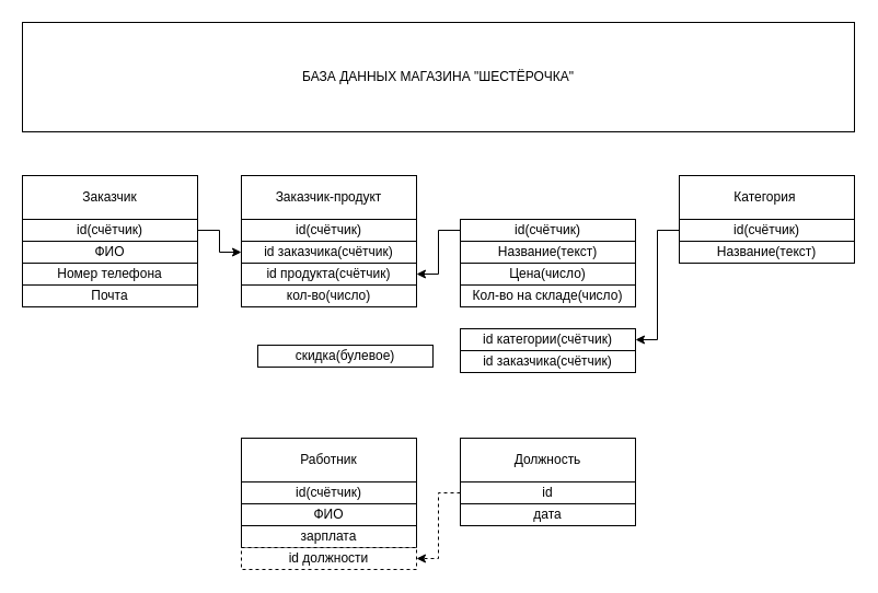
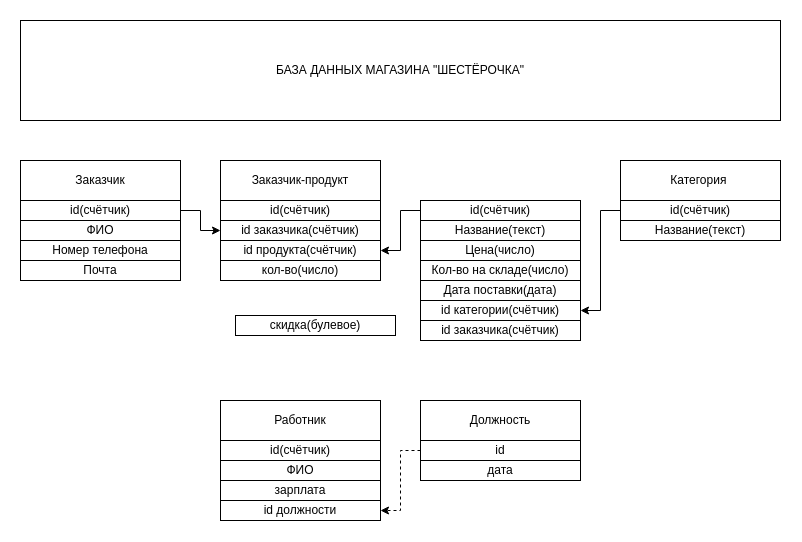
+ <mxCell id="8" value="Дата поставки(дата)" style="rounded=0;whiteSpace=wrap;html=1;" vertex="1" parent="1"><mxGeometry x="420" y="280" width="160" height="20" as="geometry" /></mxCell>
- <mxCell id="35" value="id должности" style="rounded=0;whiteSpace=wrap;html=1;dashed=1;" vertex="1" parent="1"><mxGeometry x="220" y="500" width="160" height="20" as="geometry" /></mxCell>
+ <mxCell id="35" value="id должности" style="rounded=0;whiteSpace=wrap;html=1;" vertex="1" parent="1"><mxGeometry x="220" y="500" width="160" height="20" as="geometry" /></mxCell>
